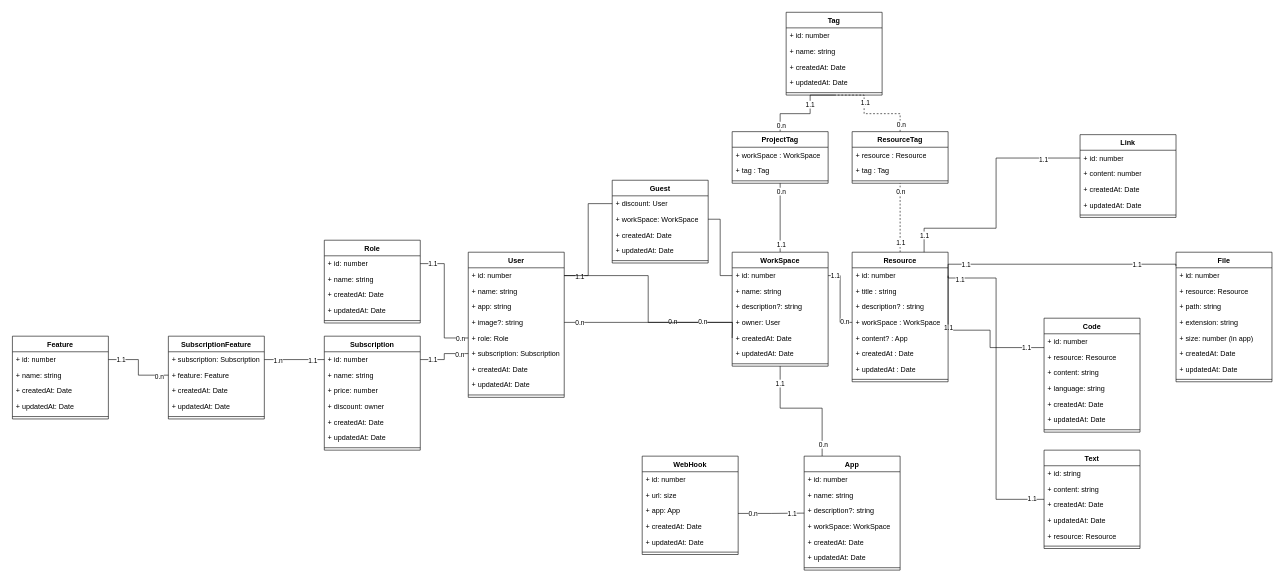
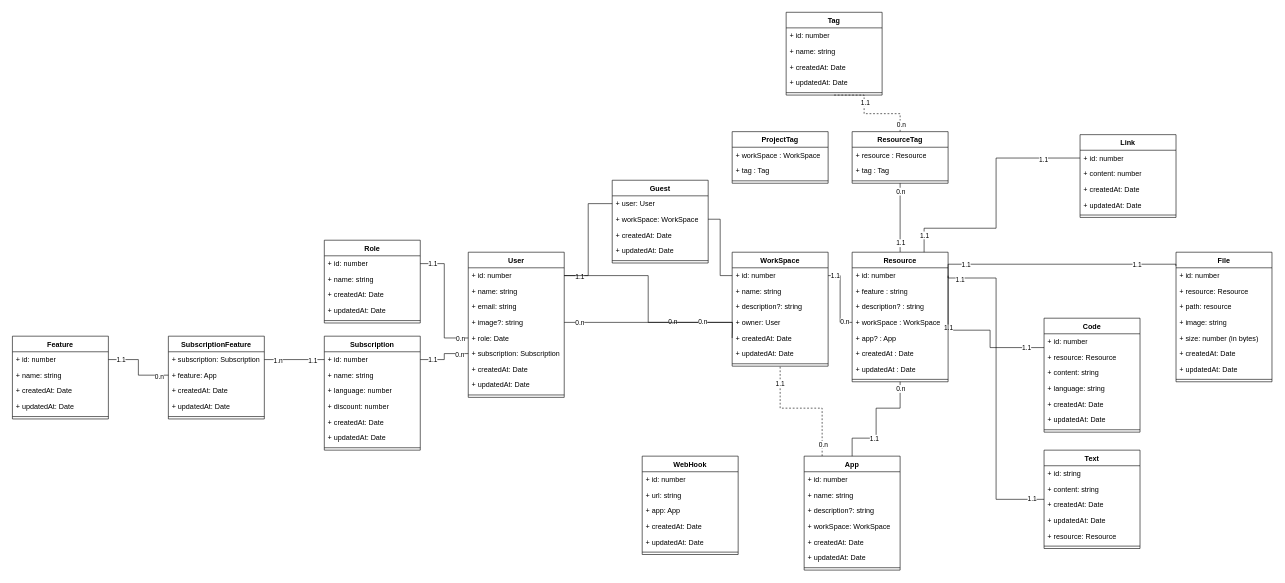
- <mxCell id="107" style="edgeStyle=orthogonalEdgeStyle;rounded=0;orthogonalLoop=1;jettySize=auto;html=1;entryX=0.5;entryY=1;entryDx=0;entryDy=0;endArrow=none;endFill=0;" parent="1" source="110" target="76" edge="1"><mxGeometry relative="1" as="geometry"><Array as="points"><mxPoint x="1300" y="189" /><mxPoint x="1350" y="189" /><mxPoint x="1350" y="158" /></Array></mxGeometry></mxCell>
- <mxCell id="108" value="1.1" style="edgeLabel;html=1;align=center;verticalAlign=middle;resizable=0;points=[];" parent="107" vertex="1" connectable="0"><mxGeometry x="0.268" y="1" relative="1" as="geometry"><mxPoint as="offset" /></mxGeometry></mxCell>
- <mxCell id="109" value="0.n" style="edgeLabel;html=1;align=center;verticalAlign=middle;resizable=0;points=[];" parent="107" vertex="1" connectable="0"><mxGeometry x="-0.848" y="-1" relative="1" as="geometry"><mxPoint as="offset" /></mxGeometry></mxCell>
- <mxCell id="140" value="+ discount: User" style="text;strokeColor=none;fillColor=none;align=left;verticalAlign=top;spacingLeft=4;spacingRight=4;overflow=hidden;rotatable=0;points=[[0,0.5],[1,0.5]];portConstraint=eastwest;whiteSpace=wrap;html=1;" vertex="1" parent="139"><mxGeometry y="26" width="160" height="26" as="geometry" /></mxCell>
+ <mxCell id="140" value="+ user: User" style="text;strokeColor=none;fillColor=none;align=left;verticalAlign=top;spacingLeft=4;spacingRight=4;overflow=hidden;rotatable=0;points=[[0,0.5],[1,0.5]];portConstraint=eastwest;whiteSpace=wrap;html=1;" vertex="1" parent="139"><mxGeometry y="26" width="160" height="26" as="geometry" /></mxCell>
- <mxCell id="82" style="edgeStyle=orthogonalEdgeStyle;rounded=0;orthogonalLoop=1;jettySize=auto;html=1;entryX=0.5;entryY=1;entryDx=0;entryDy=0;endArrow=none;endFill=0;dashed=1;" parent="1" source="85" target="94" edge="1"><mxGeometry relative="1" as="geometry" /></mxCell>
+ <mxCell id="82" style="edgeStyle=orthogonalEdgeStyle;rounded=0;orthogonalLoop=1;jettySize=auto;html=1;entryX=0.5;entryY=1;entryDx=0;entryDy=0;endArrow=none;endFill=0;" parent="1" source="85" target="94" edge="1"><mxGeometry relative="1" as="geometry" /></mxCell>
- <mxCell id="2" style="edgeStyle=orthogonalEdgeStyle;rounded=0;orthogonalLoop=1;jettySize=auto;html=1;entryX=0.5;entryY=1;entryDx=0;entryDy=0;endArrow=none;endFill=0;" parent="1" source="5" target="110" edge="1"><mxGeometry relative="1" as="geometry" /></mxCell>
- <mxCell id="3" value="0.n" style="edgeLabel;html=1;align=center;verticalAlign=middle;resizable=0;points=[];" parent="2" vertex="1" connectable="0"><mxGeometry x="0.766" y="-1" relative="1" as="geometry"><mxPoint as="offset" /></mxGeometry></mxCell>
- <mxCell id="4" value="1.1" style="edgeLabel;html=1;align=center;verticalAlign=middle;resizable=0;points=[];" parent="2" vertex="1" connectable="0"><mxGeometry x="-0.754" y="-1" relative="1" as="geometry"><mxPoint as="offset" /></mxGeometry></mxCell>
- <mxCell id="87" value="+ title : string" style="text;strokeColor=none;fillColor=none;align=left;verticalAlign=top;spacingLeft=4;spacingRight=4;overflow=hidden;rotatable=0;points=[[0,0.5],[1,0.5]];portConstraint=eastwest;whiteSpace=wrap;html=1;" parent="85" vertex="1"><mxGeometry y="52" width="160" height="26" as="geometry" /></mxCell>
+ <mxCell id="87" value="+ feature : string" style="text;strokeColor=none;fillColor=none;align=left;verticalAlign=top;spacingLeft=4;spacingRight=4;overflow=hidden;rotatable=0;points=[[0,0.5],[1,0.5]];portConstraint=eastwest;whiteSpace=wrap;html=1;" parent="85" vertex="1"><mxGeometry y="52" width="160" height="26" as="geometry" /></mxCell>
- <mxCell id="16" value="+ app: string" style="text;strokeColor=none;fillColor=none;align=left;verticalAlign=top;spacingLeft=4;spacingRight=4;overflow=hidden;rotatable=0;points=[[0,0.5],[1,0.5]];portConstraint=eastwest;whiteSpace=wrap;html=1;" parent="13" vertex="1"><mxGeometry y="78" width="160" height="26" as="geometry" /></mxCell>
+ <mxCell id="16" value="+ email: string" style="text;strokeColor=none;fillColor=none;align=left;verticalAlign=top;spacingLeft=4;spacingRight=4;overflow=hidden;rotatable=0;points=[[0,0.5],[1,0.5]];portConstraint=eastwest;whiteSpace=wrap;html=1;" parent="13" vertex="1"><mxGeometry y="78" width="160" height="26" as="geometry" /></mxCell>
- <mxCell id="37" value="+ path: string" style="text;strokeColor=none;fillColor=none;align=left;verticalAlign=top;spacingLeft=4;spacingRight=4;overflow=hidden;rotatable=0;points=[[0,0.5],[1,0.5]];portConstraint=eastwest;whiteSpace=wrap;html=1;" parent="34" vertex="1"><mxGeometry y="78" width="160" height="26" as="geometry" /></mxCell>
+ <mxCell id="37" value="+ path: resource" style="text;strokeColor=none;fillColor=none;align=left;verticalAlign=top;spacingLeft=4;spacingRight=4;overflow=hidden;rotatable=0;points=[[0,0.5],[1,0.5]];portConstraint=eastwest;whiteSpace=wrap;html=1;" parent="34" vertex="1"><mxGeometry y="78" width="160" height="26" as="geometry" /></mxCell>
- <mxCell id="38" value="+ extension: string" style="text;strokeColor=none;fillColor=none;align=left;verticalAlign=top;spacingLeft=4;spacingRight=4;overflow=hidden;rotatable=0;points=[[0,0.5],[1,0.5]];portConstraint=eastwest;whiteSpace=wrap;html=1;" parent="34" vertex="1"><mxGeometry y="104" width="160" height="26" as="geometry" /></mxCell>
+ <mxCell id="38" value="+ image: string" style="text;strokeColor=none;fillColor=none;align=left;verticalAlign=top;spacingLeft=4;spacingRight=4;overflow=hidden;rotatable=0;points=[[0,0.5],[1,0.5]];portConstraint=eastwest;whiteSpace=wrap;html=1;" parent="34" vertex="1"><mxGeometry y="104" width="160" height="26" as="geometry" /></mxCell>
- <mxCell id="18" value="+ role: Role" style="text;strokeColor=none;fillColor=none;align=left;verticalAlign=top;spacingLeft=4;spacingRight=4;overflow=hidden;rotatable=0;points=[[0,0.5],[1,0.5]];portConstraint=eastwest;whiteSpace=wrap;html=1;" parent="13" vertex="1"><mxGeometry y="130" width="160" height="26" as="geometry" /></mxCell>
+ <mxCell id="18" value="+ role: Date" style="text;strokeColor=none;fillColor=none;align=left;verticalAlign=top;spacingLeft=4;spacingRight=4;overflow=hidden;rotatable=0;points=[[0,0.5],[1,0.5]];portConstraint=eastwest;whiteSpace=wrap;html=1;" parent="13" vertex="1"><mxGeometry y="130" width="160" height="26" as="geometry" /></mxCell>
- <mxCell id="90" value="+ content? : App" style="text;strokeColor=none;fillColor=none;align=left;verticalAlign=top;spacingLeft=4;spacingRight=4;overflow=hidden;rotatable=0;points=[[0,0.5],[1,0.5]];portConstraint=eastwest;whiteSpace=wrap;html=1;" parent="85" vertex="1"><mxGeometry y="130" width="160" height="26" as="geometry" /></mxCell>
+ <mxCell id="90" value="+ app? : App" style="text;strokeColor=none;fillColor=none;align=left;verticalAlign=top;spacingLeft=4;spacingRight=4;overflow=hidden;rotatable=0;points=[[0,0.5],[1,0.5]];portConstraint=eastwest;whiteSpace=wrap;html=1;" parent="85" vertex="1"><mxGeometry y="130" width="160" height="26" as="geometry" /></mxCell>
- <mxCell id="39" value="+ size: number (in app)" style="text;strokeColor=none;fillColor=none;align=left;verticalAlign=top;spacingLeft=4;spacingRight=4;overflow=hidden;rotatable=0;points=[[0,0.5],[1,0.5]];portConstraint=eastwest;whiteSpace=wrap;html=1;" parent="34" vertex="1"><mxGeometry y="130" width="160" height="26" as="geometry" /></mxCell>
+ <mxCell id="39" value="+ size: number (in bytes)" style="text;strokeColor=none;fillColor=none;align=left;verticalAlign=top;spacingLeft=4;spacingRight=4;overflow=hidden;rotatable=0;points=[[0,0.5],[1,0.5]];portConstraint=eastwest;whiteSpace=wrap;html=1;" parent="34" vertex="1"><mxGeometry y="130" width="160" height="26" as="geometry" /></mxCell>
- <mxCell id="166" value="+ feature: Feature" style="text;strokeColor=none;fillColor=none;align=left;verticalAlign=top;spacingLeft=4;spacingRight=4;overflow=hidden;rotatable=0;points=[[0,0.5],[1,0.5]];portConstraint=eastwest;whiteSpace=wrap;html=1;" vertex="1" parent="164"><mxGeometry y="52" width="160" height="26" as="geometry" /></mxCell>
+ <mxCell id="166" value="+ feature: App" style="text;strokeColor=none;fillColor=none;align=left;verticalAlign=top;spacingLeft=4;spacingRight=4;overflow=hidden;rotatable=0;points=[[0,0.5],[1,0.5]];portConstraint=eastwest;whiteSpace=wrap;html=1;" vertex="1" parent="164"><mxGeometry y="52" width="160" height="26" as="geometry" /></mxCell>
- <mxCell id="150" value="+ price: number" style="text;strokeColor=none;fillColor=none;align=left;verticalAlign=top;spacingLeft=4;spacingRight=4;overflow=hidden;rotatable=0;points=[[0,0.5],[1,0.5]];portConstraint=eastwest;whiteSpace=wrap;html=1;" vertex="1" parent="147"><mxGeometry y="78" width="160" height="26" as="geometry" /></mxCell>
+ <mxCell id="150" value="+ language: number" style="text;strokeColor=none;fillColor=none;align=left;verticalAlign=top;spacingLeft=4;spacingRight=4;overflow=hidden;rotatable=0;points=[[0,0.5],[1,0.5]];portConstraint=eastwest;whiteSpace=wrap;html=1;" vertex="1" parent="147"><mxGeometry y="78" width="160" height="26" as="geometry" /></mxCell>
- <mxCell id="151" value="+ discount: owner" style="text;strokeColor=none;fillColor=none;align=left;verticalAlign=top;spacingLeft=4;spacingRight=4;overflow=hidden;rotatable=0;points=[[0,0.5],[1,0.5]];portConstraint=eastwest;whiteSpace=wrap;html=1;" vertex="1" parent="147"><mxGeometry y="104" width="160" height="26" as="geometry" /></mxCell>
+ <mxCell id="151" value="+ discount: number" style="text;strokeColor=none;fillColor=none;align=left;verticalAlign=top;spacingLeft=4;spacingRight=4;overflow=hidden;rotatable=0;points=[[0,0.5],[1,0.5]];portConstraint=eastwest;whiteSpace=wrap;html=1;" vertex="1" parent="147"><mxGeometry y="104" width="160" height="26" as="geometry" /></mxCell>
- <mxCell id="23" style="edgeStyle=orthogonalEdgeStyle;rounded=0;orthogonalLoop=1;jettySize=auto;html=1;entryX=0.5;entryY=1;entryDx=0;entryDy=0;endArrow=none;endFill=0;" parent="1" source="26" target="5" edge="1"><mxGeometry relative="1" as="geometry"><Array as="points"><mxPoint x="1370" y="680" /><mxPoint x="1300" y="680" /></Array></mxGeometry></mxCell>
+ <mxCell id="23" style="edgeStyle=orthogonalEdgeStyle;rounded=0;orthogonalLoop=1;jettySize=auto;html=1;entryX=0.5;entryY=1;entryDx=0;entryDy=0;endArrow=none;endFill=0;dashed=1;" parent="1" source="26" target="5" edge="1"><mxGeometry relative="1" as="geometry"><Array as="points"><mxPoint x="1370" y="680" /><mxPoint x="1300" y="680" /></Array></mxGeometry></mxCell>
+ <mxCell id="117" style="edgeStyle=orthogonalEdgeStyle;rounded=0;orthogonalLoop=1;jettySize=auto;html=1;entryX=0.5;entryY=0;entryDx=0;entryDy=0;endArrow=none;endFill=0;exitX=0.5;exitY=1;exitDx=0;exitDy=0;" parent="1" source="85" target="26" edge="1"><mxGeometry relative="1" as="geometry"><Array as="points"><mxPoint x="1500" y="680" /><mxPoint x="1460" y="680" /><mxPoint x="1460" y="730" /></Array></mxGeometry></mxCell>
+ <mxCell id="118" value="1.1" style="edgeLabel;html=1;align=center;verticalAlign=middle;resizable=0;points=[];" parent="117" vertex="1" connectable="0"><mxGeometry x="0.352" relative="1" as="geometry"><mxPoint as="offset" /></mxGeometry></mxCell>
+ <mxCell id="119" value="0.n" style="edgeLabel;html=1;align=center;verticalAlign=middle;resizable=0;points=[];" parent="117" vertex="1" connectable="0"><mxGeometry x="-0.891" relative="1" as="geometry"><mxPoint as="offset" /></mxGeometry></mxCell>
- <mxCell id="131" value="+ url: size" style="text;strokeColor=none;fillColor=none;align=left;verticalAlign=top;spacingLeft=4;spacingRight=4;overflow=hidden;rotatable=0;points=[[0,0.5],[1,0.5]];portConstraint=eastwest;whiteSpace=wrap;html=1;" parent="129" vertex="1"><mxGeometry y="52" width="160" height="26" as="geometry" /></mxCell>
+ <mxCell id="131" value="+ url: string" style="text;strokeColor=none;fillColor=none;align=left;verticalAlign=top;spacingLeft=4;spacingRight=4;overflow=hidden;rotatable=0;points=[[0,0.5],[1,0.5]];portConstraint=eastwest;whiteSpace=wrap;html=1;" parent="129" vertex="1"><mxGeometry y="52" width="160" height="26" as="geometry" /></mxCell>
- <mxCell id="136" style="edgeStyle=orthogonalEdgeStyle;rounded=0;orthogonalLoop=1;jettySize=auto;html=1;endArrow=none;endFill=0;exitX=0.999;exitY=0.674;exitDx=0;exitDy=0;exitPerimeter=0;" parent="1" source="132" target="26" edge="1"><mxGeometry relative="1" as="geometry" /></mxCell>
- <mxCell id="137" value="1.1" style="edgeLabel;html=1;align=center;verticalAlign=middle;resizable=0;points=[];" parent="136" vertex="1" connectable="0"><mxGeometry x="0.621" relative="1" as="geometry"><mxPoint as="offset" /></mxGeometry></mxCell>
- <mxCell id="138" value="0.n" style="edgeLabel;html=1;align=center;verticalAlign=middle;resizable=0;points=[];" parent="136" vertex="1" connectable="0"><mxGeometry x="-0.784" y="-1" relative="1" as="geometry"><mxPoint x="13" as="offset" /></mxGeometry></mxCell>
